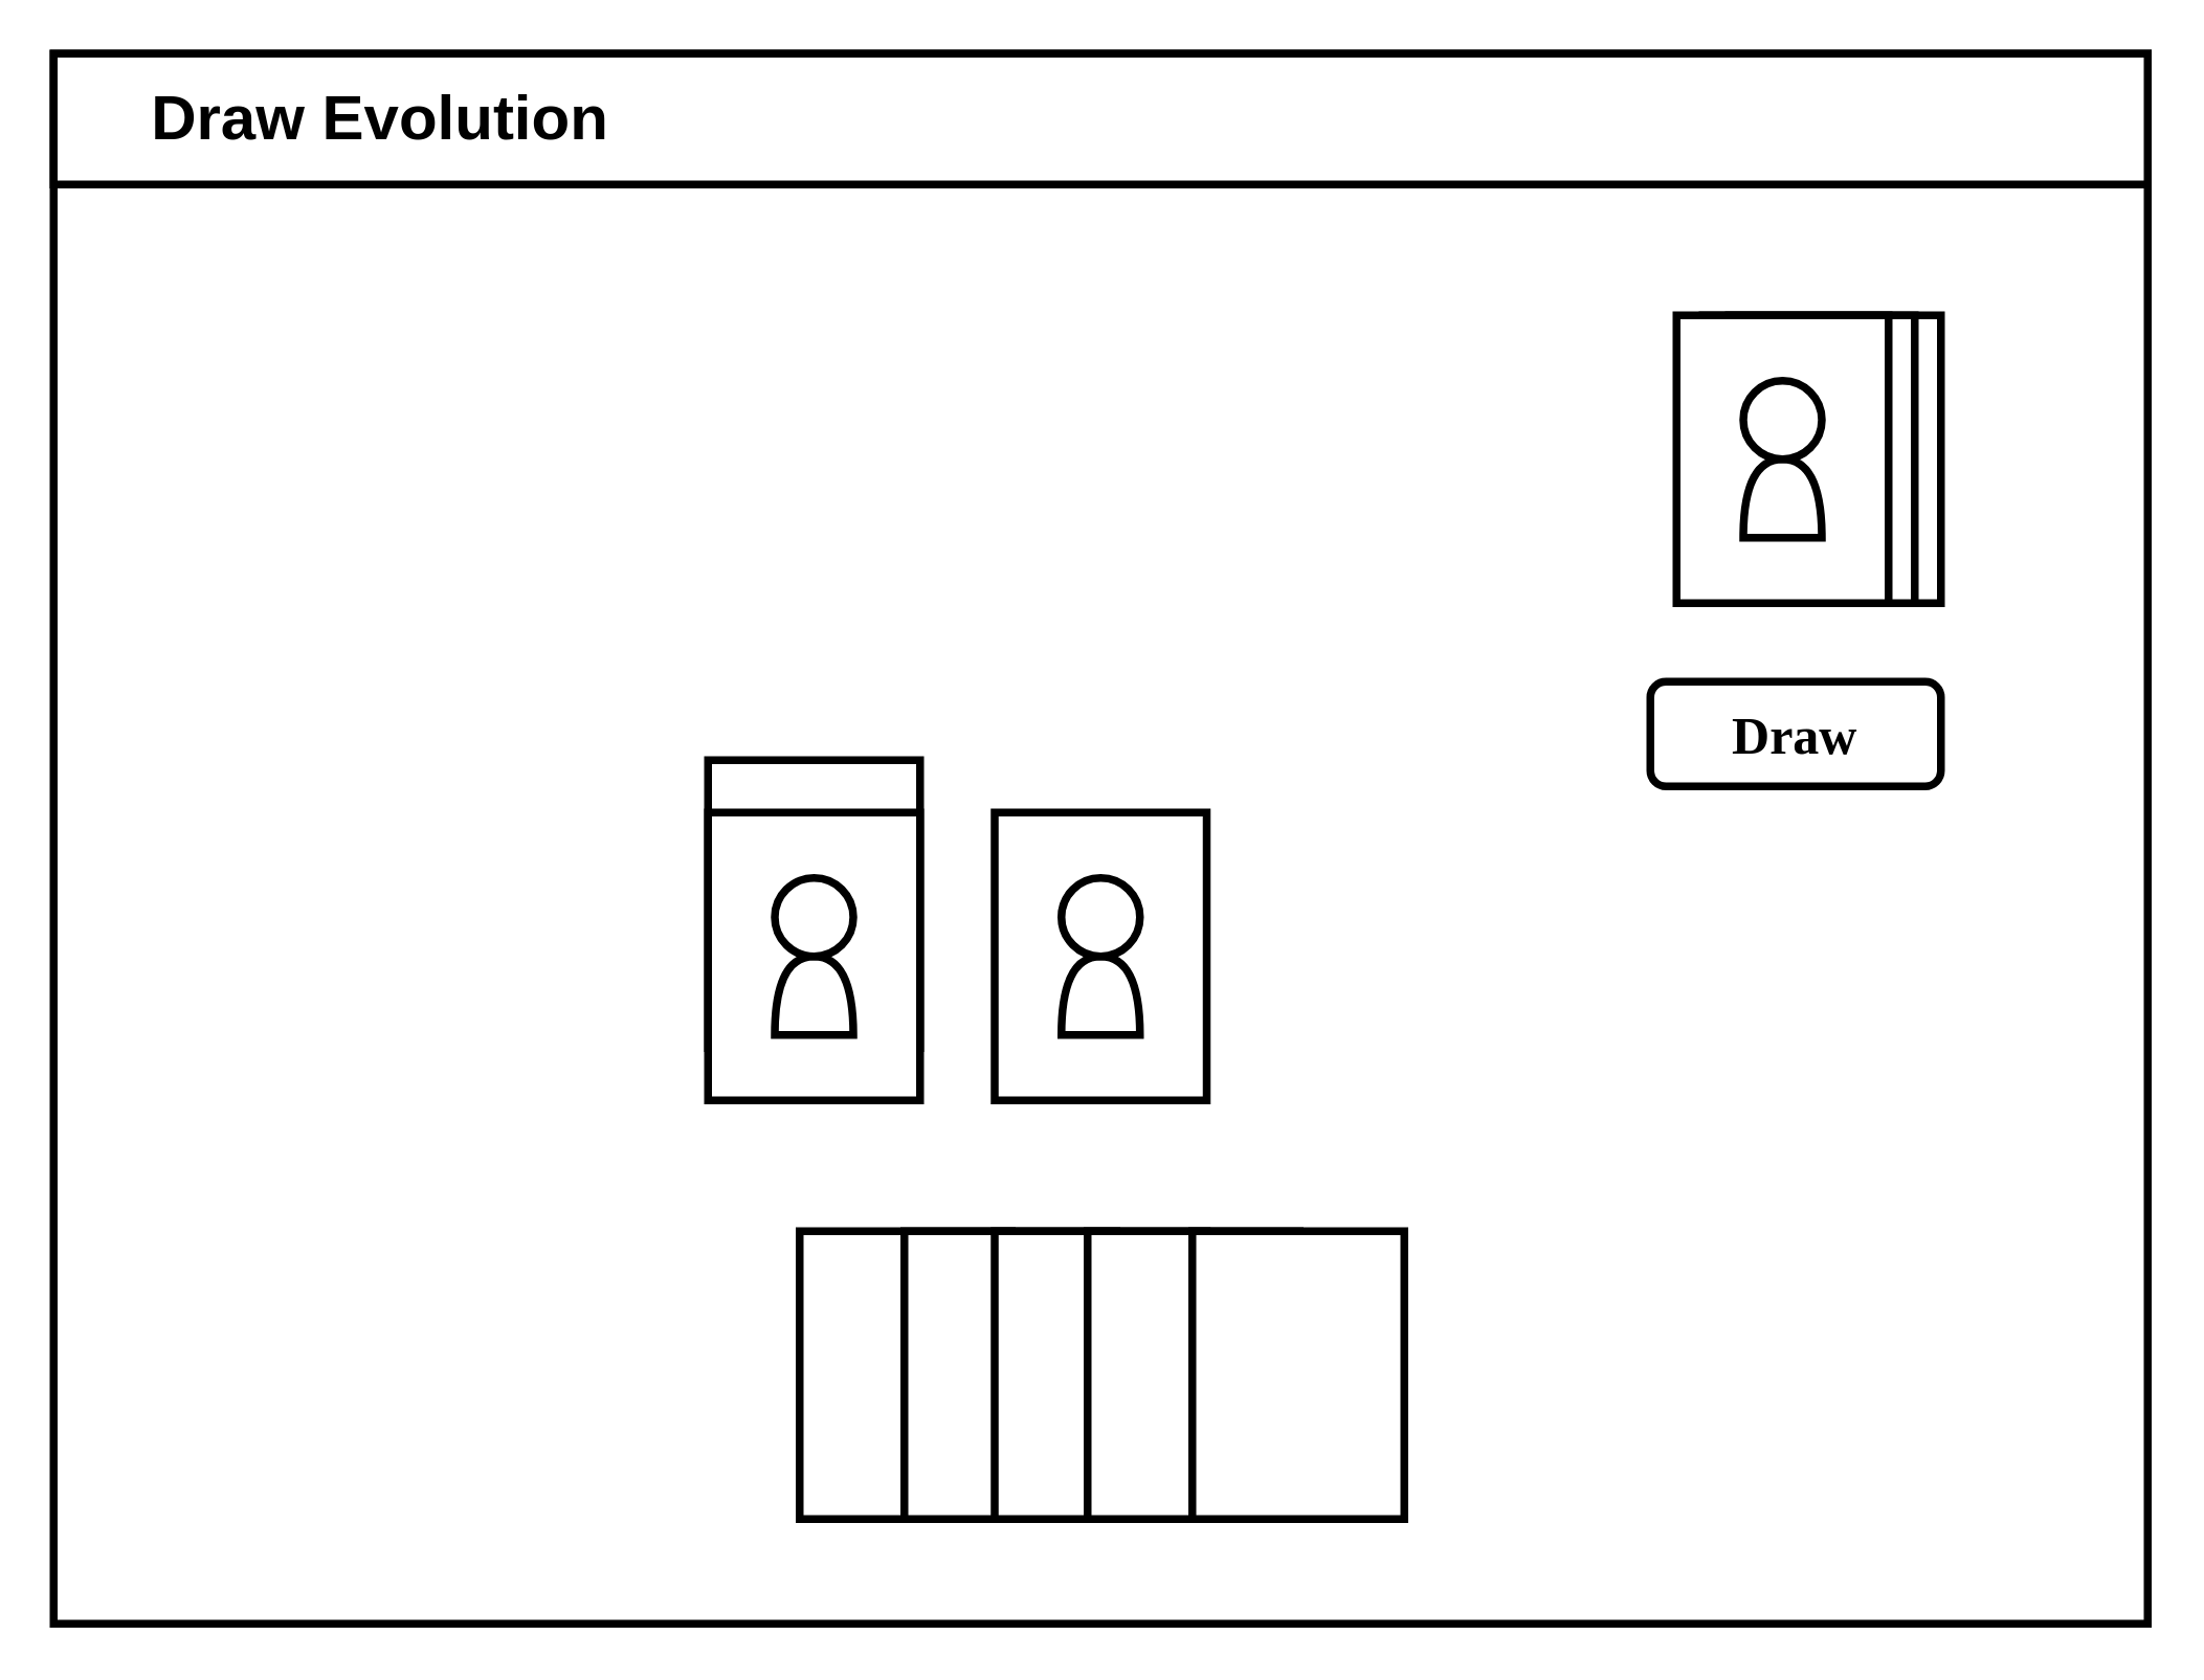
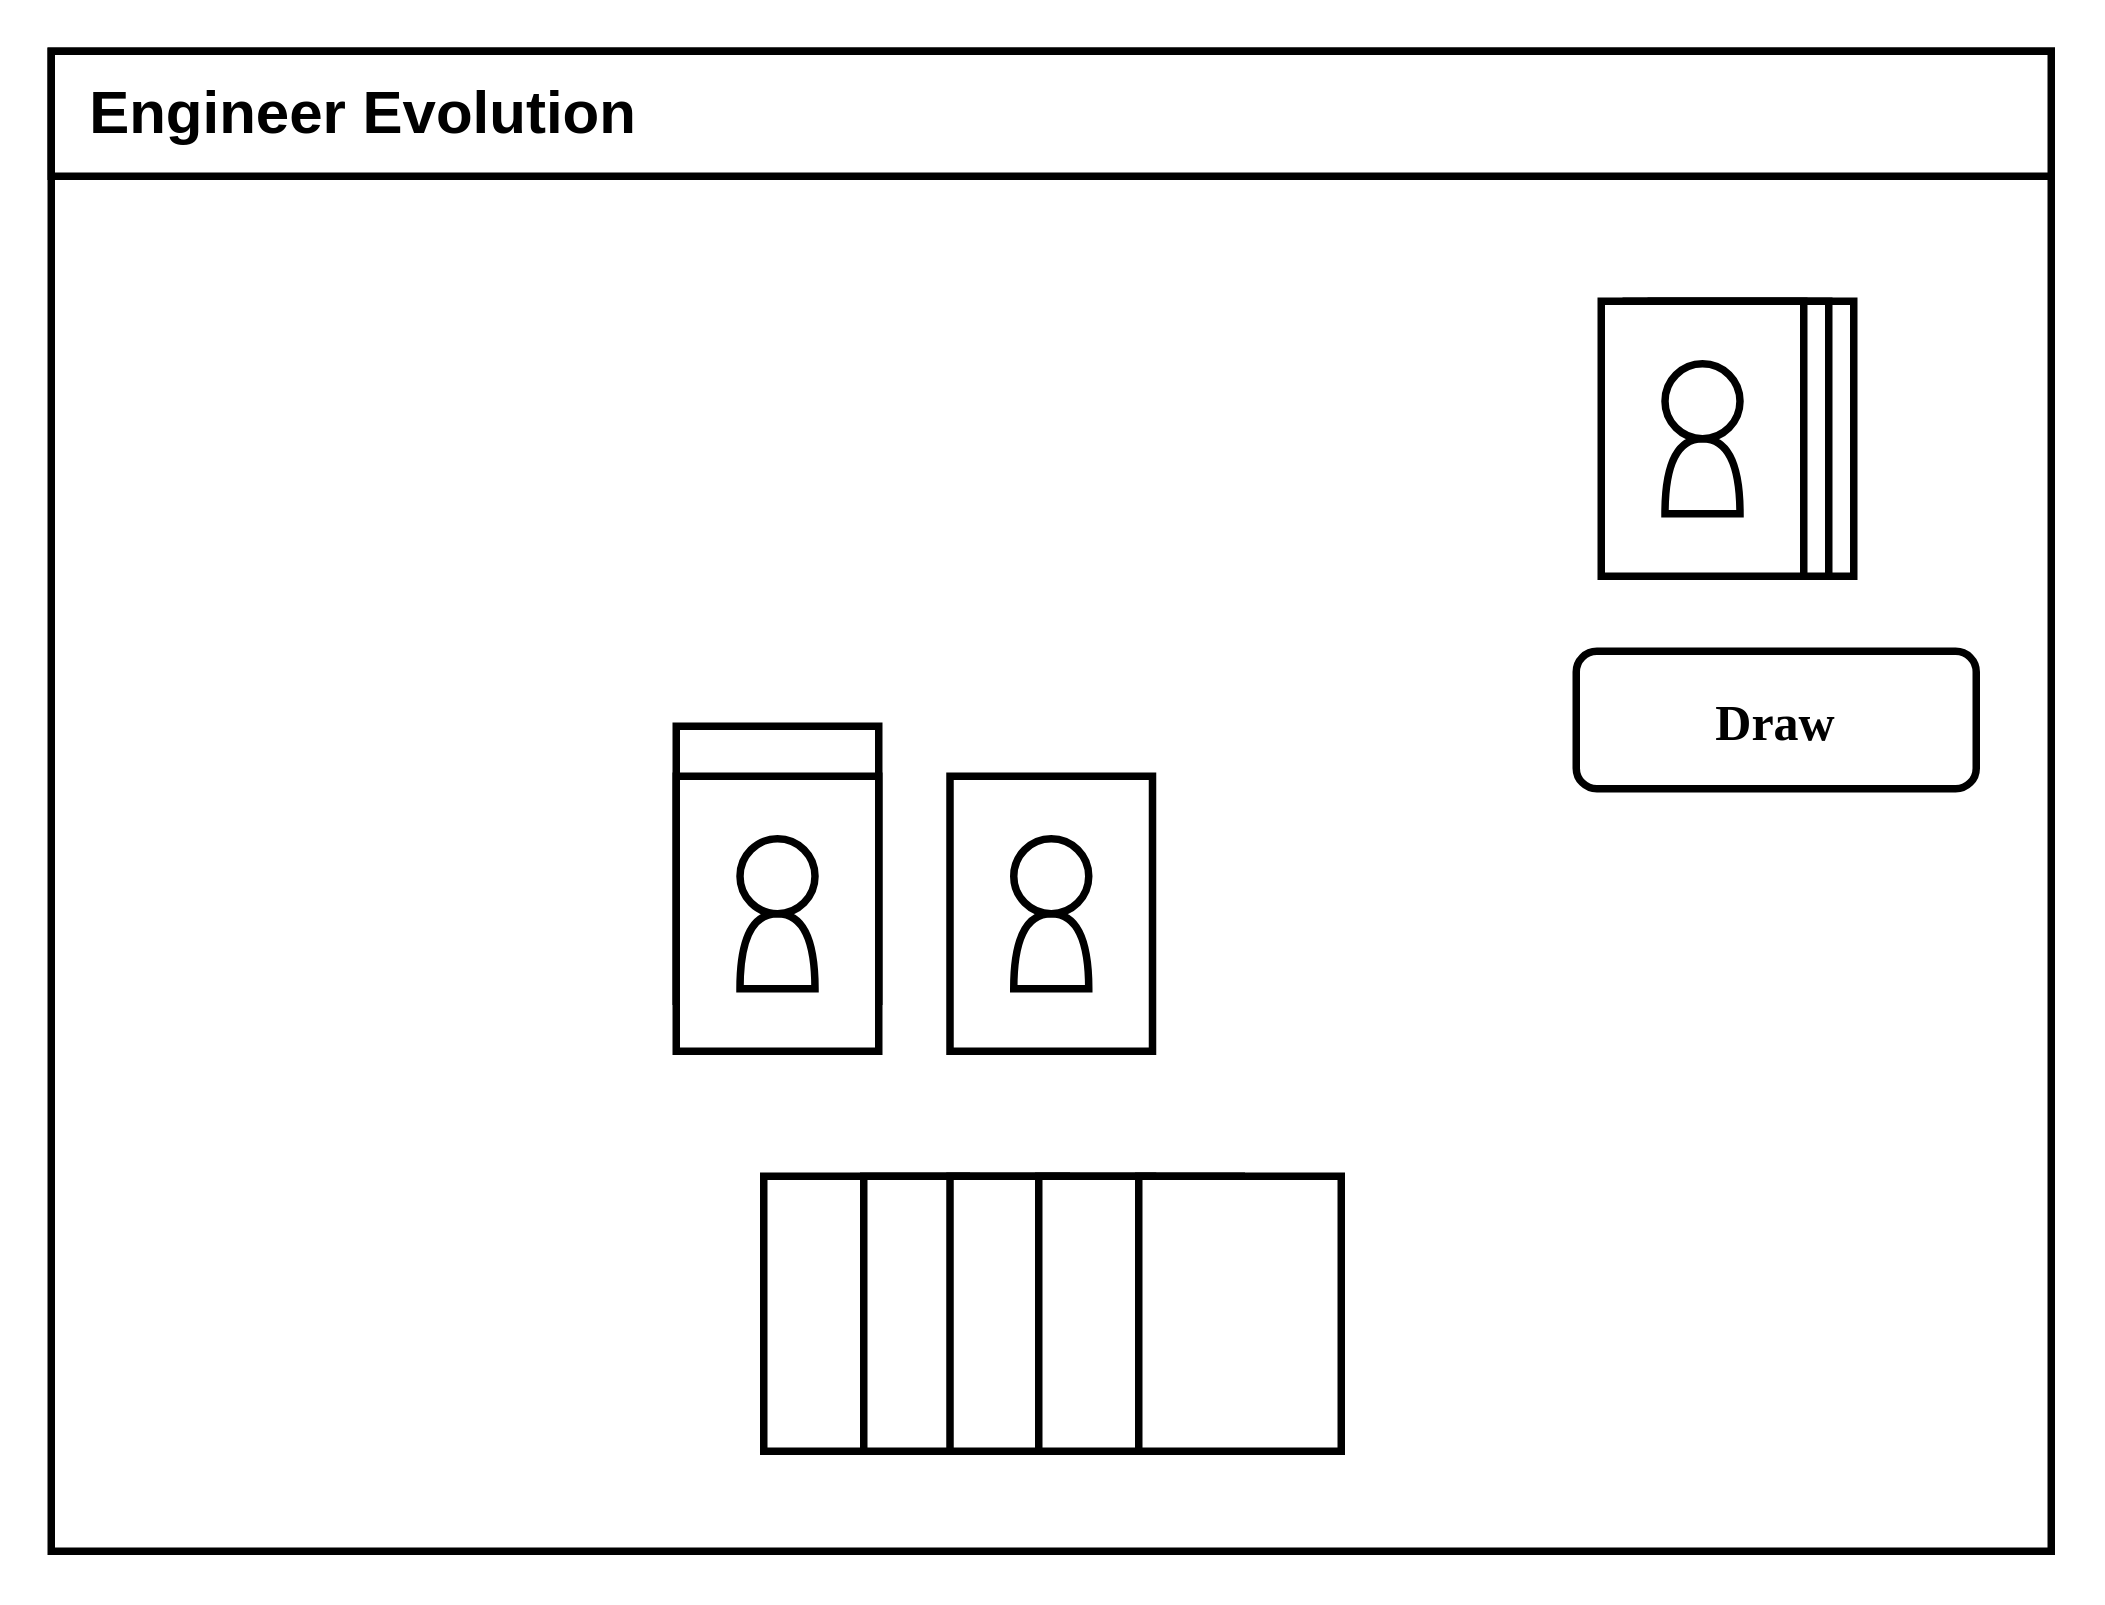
- <mxCell id="8" value="&lt;div style=&quot;&quot;&gt;&lt;span style=&quot;font-size: 24px&quot;&gt;&lt;b&gt;Draw Evolution&lt;/b&gt;&lt;/span&gt;&lt;/div&gt;" style="text;whiteSpace=wrap;html=1;align=center;verticalAlign=middle;" parent="4" vertex="1"><mxGeometry width="250" height="50" as="geometry" /></mxCell>
+ <mxCell id="8" value="&lt;div style=&quot;&quot;&gt;&lt;span style=&quot;font-size: 24px&quot;&gt;&lt;b&gt;Engineer Evolution&lt;/b&gt;&lt;/span&gt;&lt;/div&gt;" style="text;whiteSpace=wrap;html=1;align=center;verticalAlign=middle;" parent="4" vertex="1"><mxGeometry width="250" height="50" as="geometry" /></mxCell>
- <mxCell id="24" value="&lt;font style=&quot;font-size: 20px&quot;&gt;Draw&lt;/font&gt;" style="rounded=1;whiteSpace=wrap;html=1;fontFamily=微軟正黑體;fontSize=24;fontStyle=1;strokeWidth=3;shadow=0;glass=0;comic=0;align=center;perimeterSpacing=0;verticalAlign=middle;" parent="4" vertex="1"><mxGeometry x="610" y="240" width="111" height="40" as="geometry" /></mxCell>
+ <mxCell id="24" value="&lt;font style=&quot;font-size: 20px&quot;&gt;Draw&lt;/font&gt;" style="rounded=1;whiteSpace=wrap;html=1;fontFamily=微軟正黑體;fontSize=24;fontStyle=1;strokeWidth=3;shadow=0;glass=0;comic=0;align=center;perimeterSpacing=0;verticalAlign=middle;" parent="4" vertex="1"><mxGeometry x="610" y="240" width="160" height="55" as="geometry" /></mxCell>
